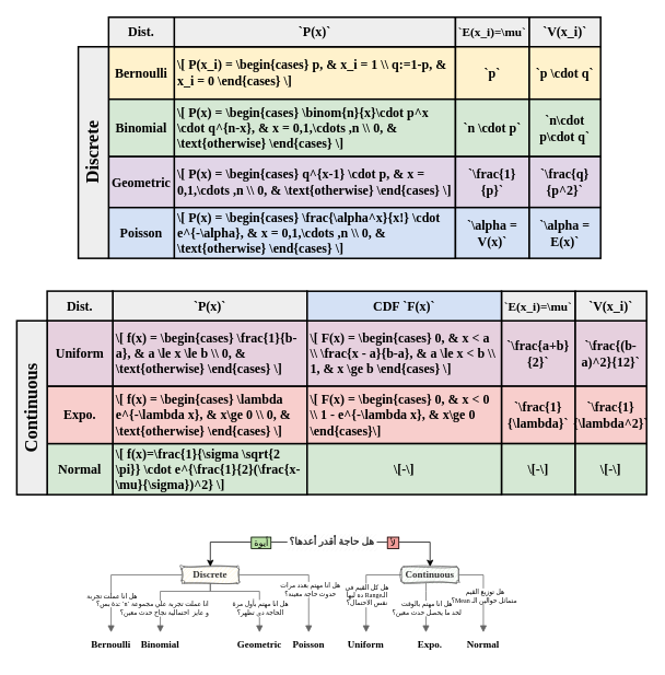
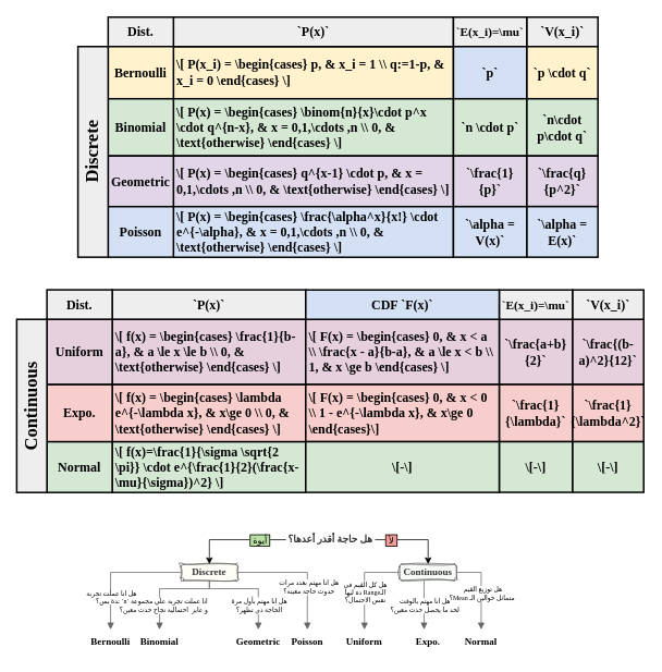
- <mxCell id="36" value="`p`" style="rounded=0;whiteSpace=wrap;html=1;strokeWidth=2;fillColor=#FFF2CC;strokeColor=#000000;container=0;fontSize=16;fontStyle=1;fontFamily=Mina;fontSource=https%3A%2F%2Ffonts.googleapis.com%2Fcss%3Ffamily%3DMina;spacingLeft=2;spacingRight=2;" parent="24" vertex="1"><mxGeometry x="460" y="36.04" width="90" height="63.96" as="geometry" /></mxCell>
+ <mxCell id="36" value="`p`" style="rounded=0;whiteSpace=wrap;html=1;strokeWidth=2;fillColor=#d4e1f5;strokeColor=#000000;container=0;fontSize=16;fontStyle=1;fontFamily=Mina;fontSource=https%3A%2F%2Ffonts.googleapis.com%2Fcss%3Ffamily%3DMina;spacingLeft=2;spacingRight=2;" parent="24" vertex="1"><mxGeometry x="460" y="36.04" width="90" height="63.96" as="geometry" /></mxCell>
